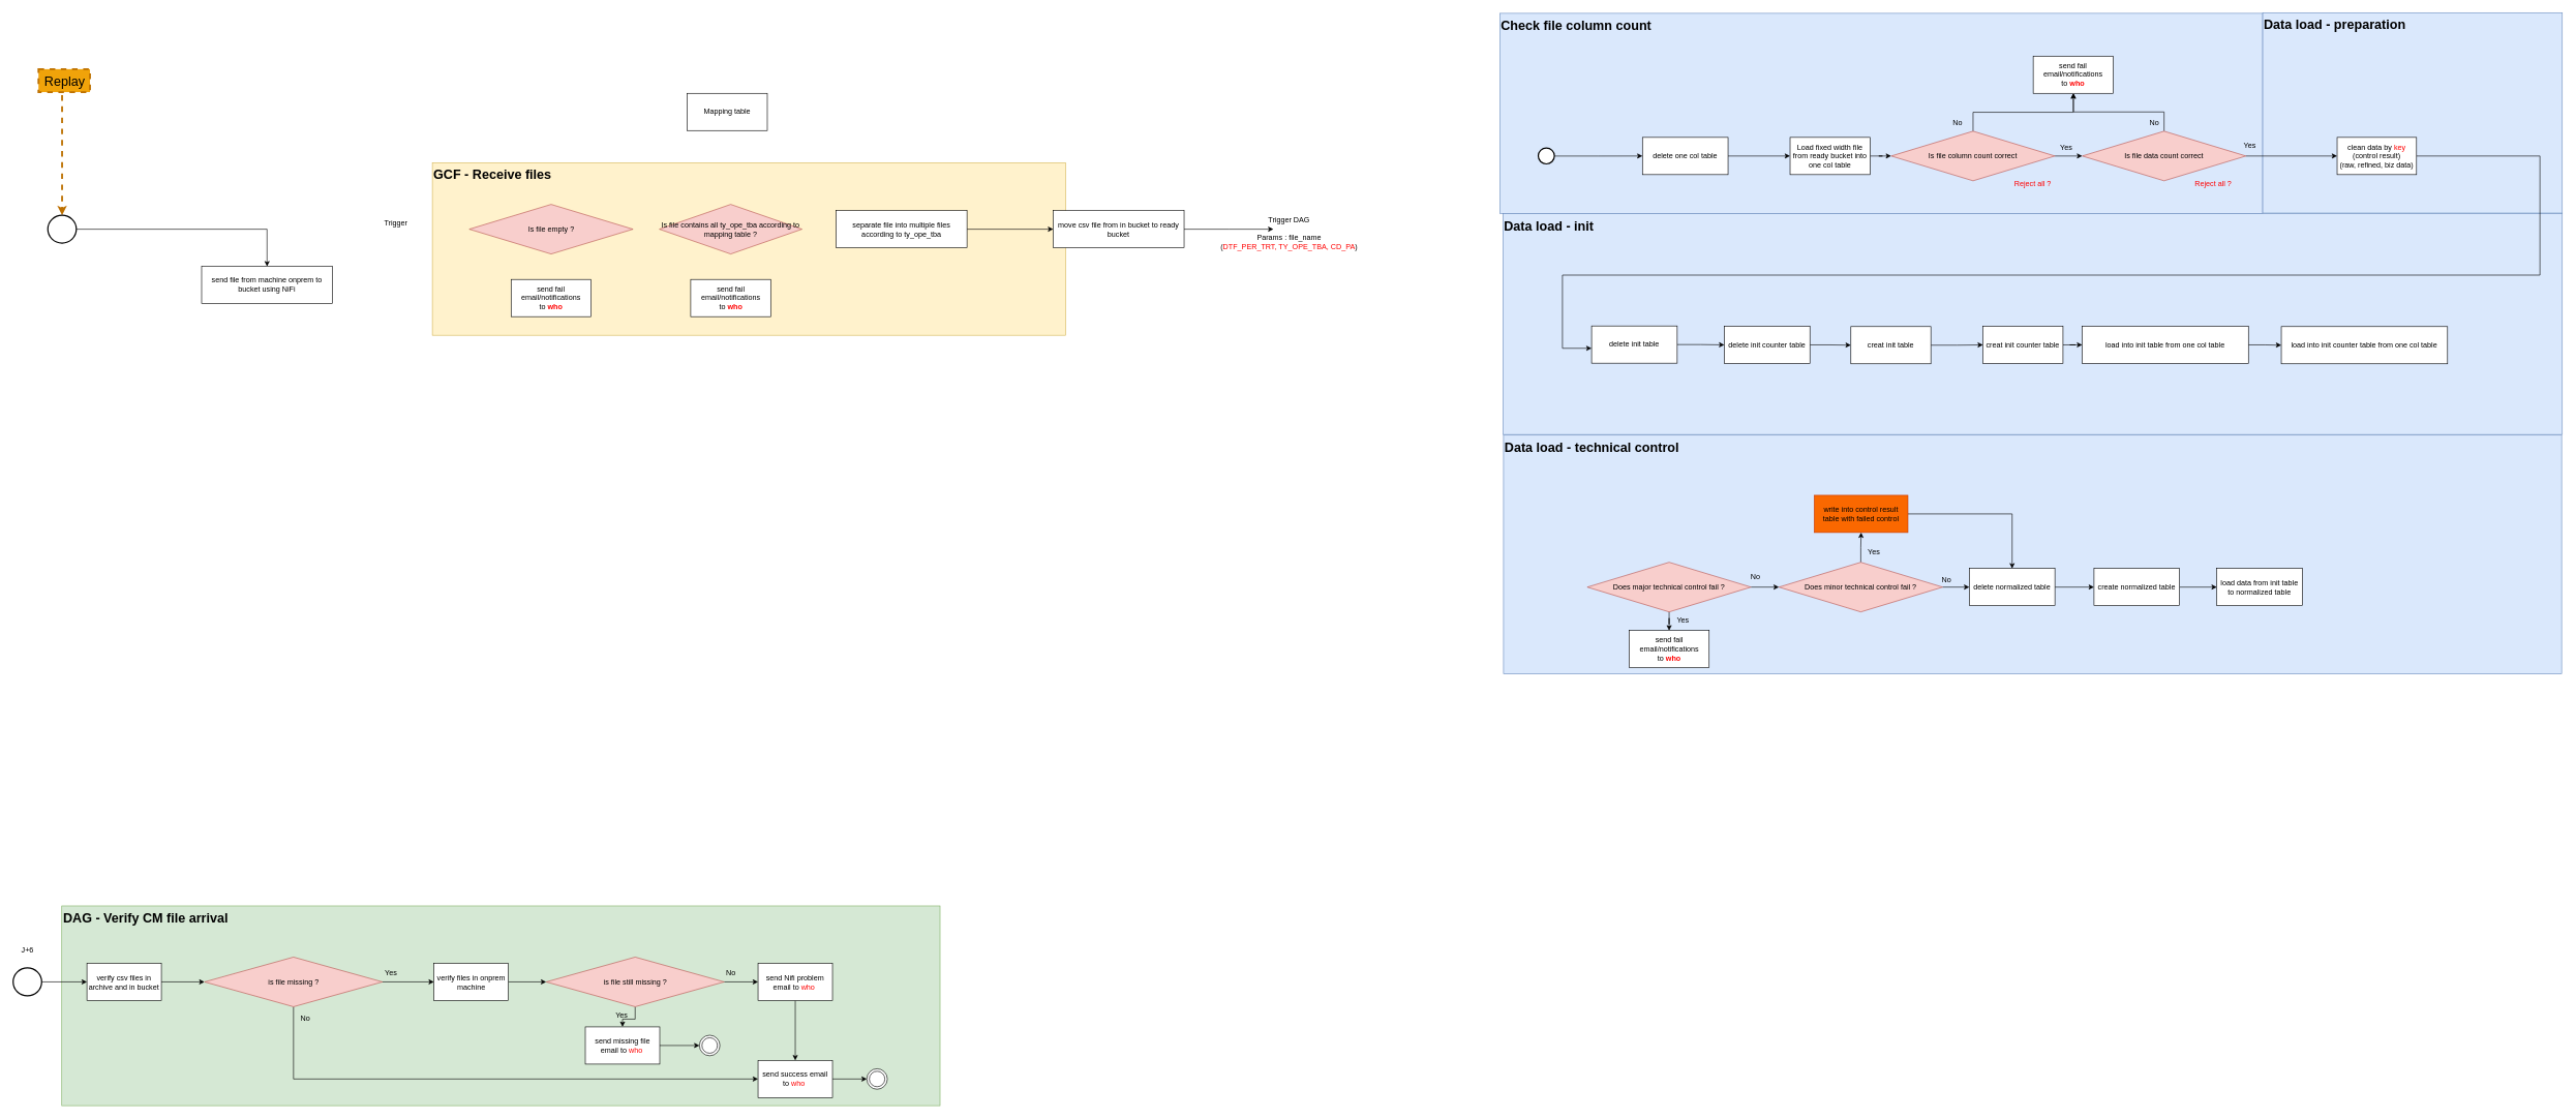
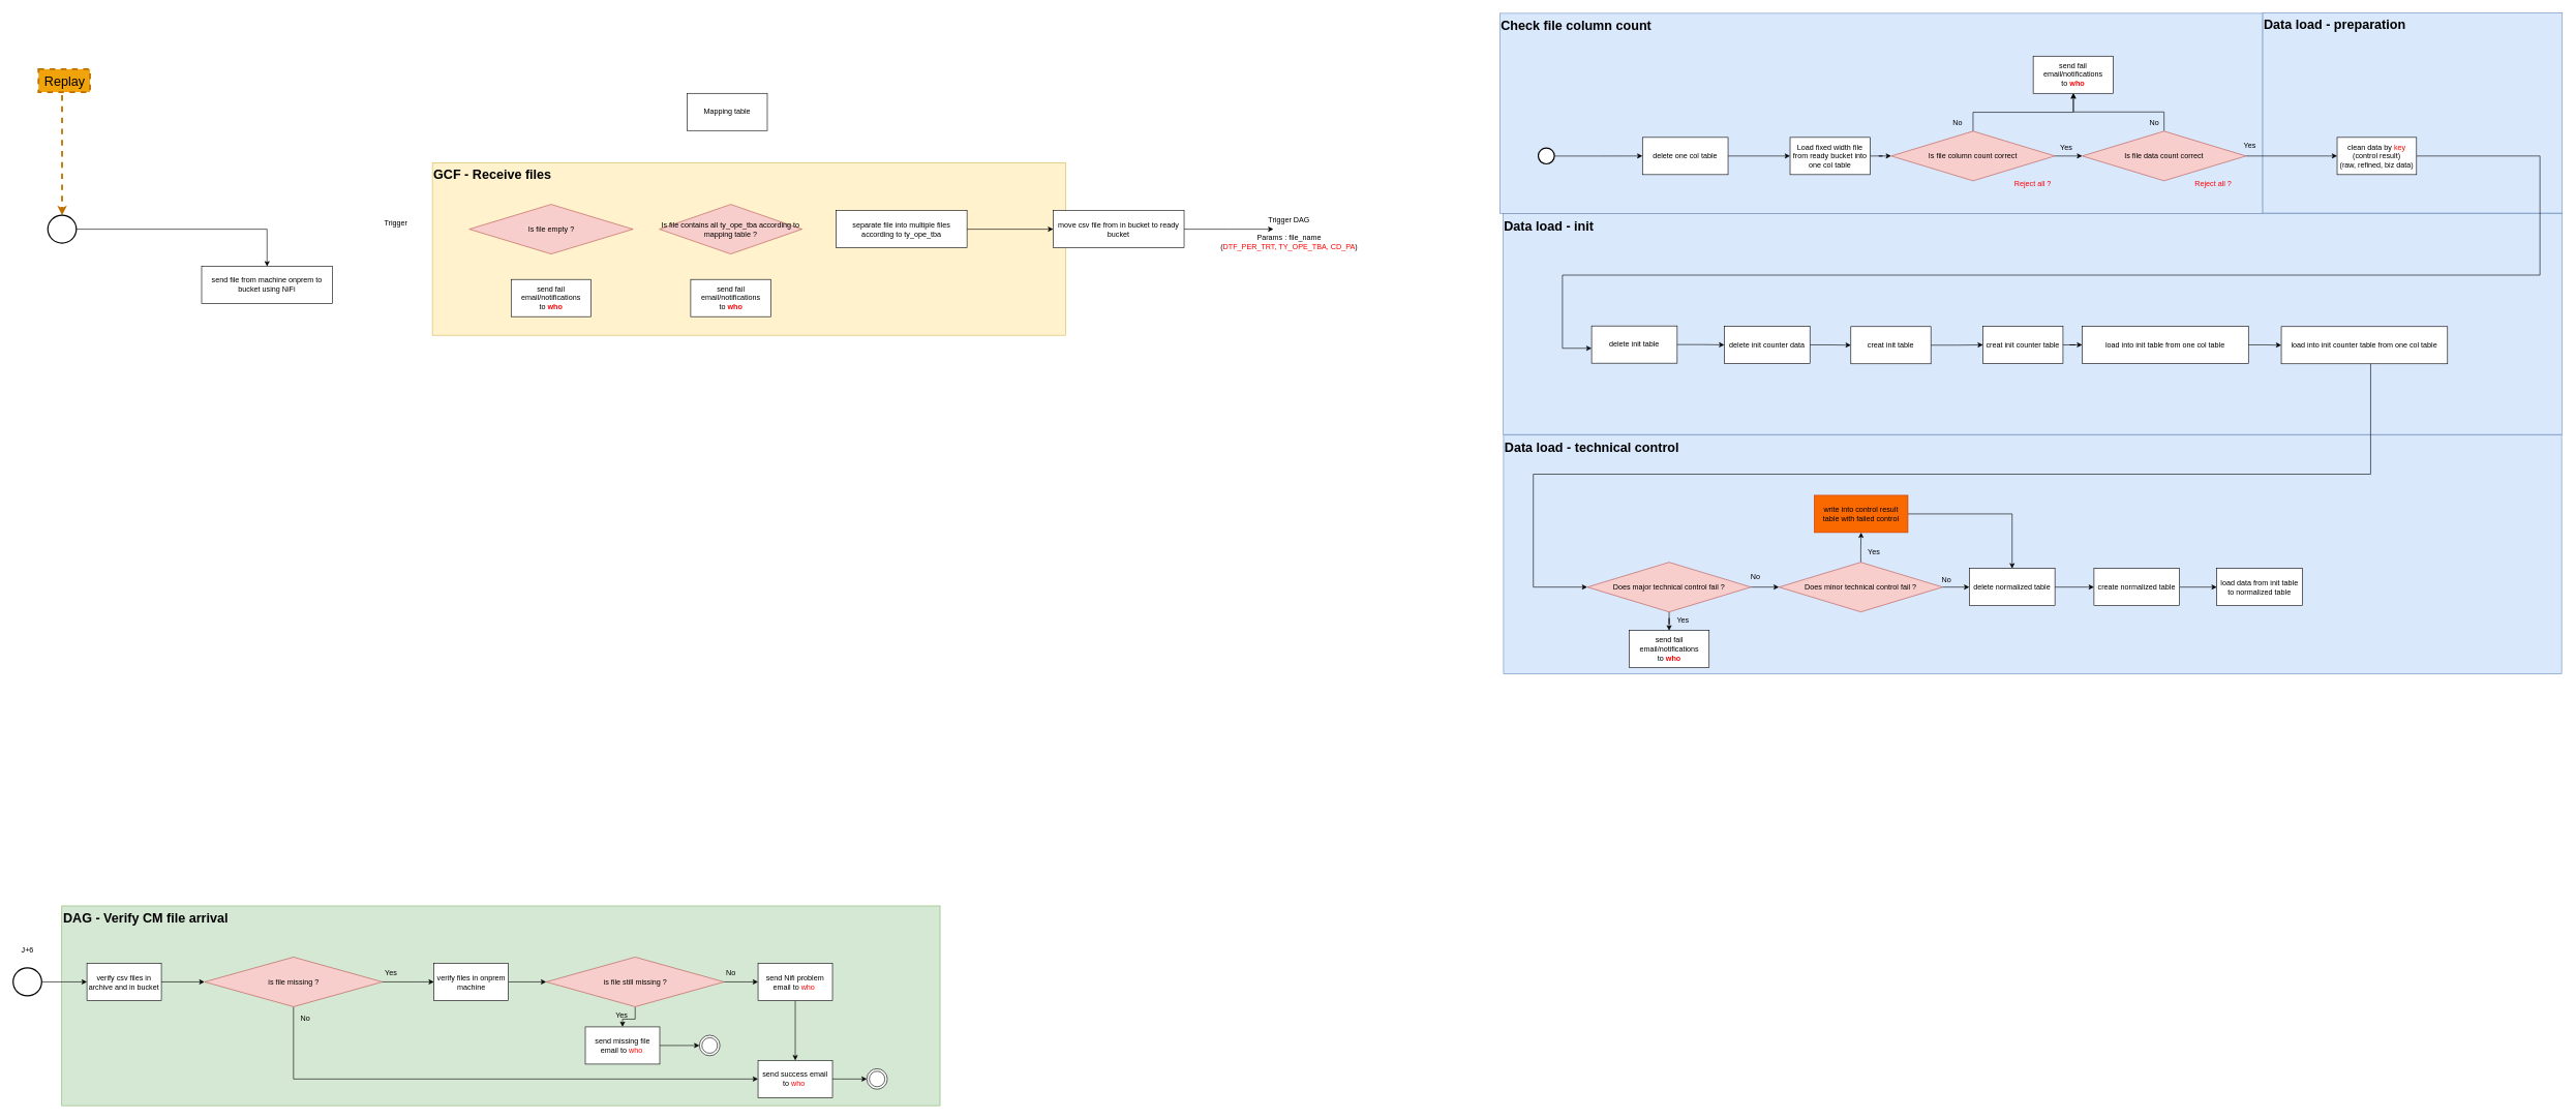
- <mxCell id="21" value="delete init counter table" style="rounded=0;whiteSpace=wrap;html=1;" vertex="1" parent="1"><mxGeometry x="2779" y="525.5" width="138" height="60" as="geometry" /></mxCell>
+ <mxCell id="21" value="delete init counter data" style="rounded=0;whiteSpace=wrap;html=1;" vertex="1" parent="1"><mxGeometry x="2779" y="525.5" width="138" height="60" as="geometry" /></mxCell>
+ <mxCell id="24" style="edgeStyle=orthogonalEdgeStyle;rounded=0;orthogonalLoop=1;jettySize=auto;html=1;entryX=0;entryY=0.5;entryDx=0;entryDy=0;" edge="1" parent="1" source="25" target="11"><mxGeometry relative="1" as="geometry"><Array as="points"><mxPoint x="3821" y="764" /><mxPoint x="2471" y="764" /><mxPoint x="2471" y="946" /></Array></mxGeometry></mxCell>
